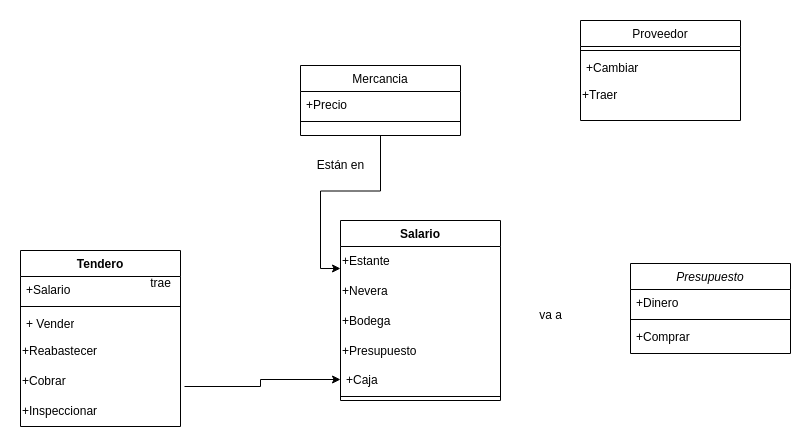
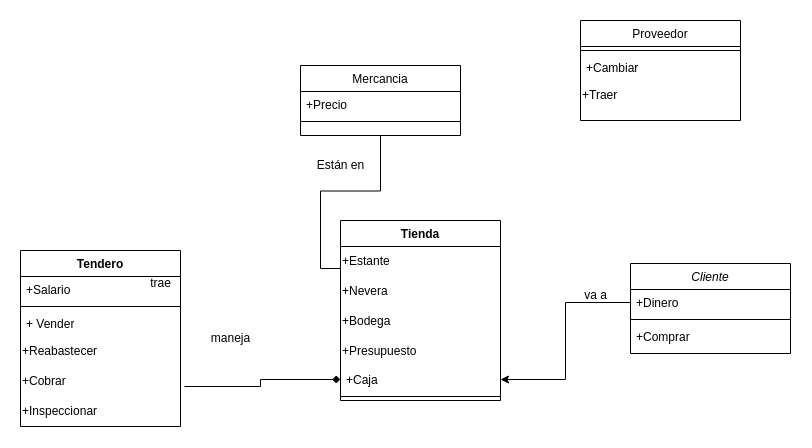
- <mxCell id="10" value="&lt;font style=&quot;vertical-align: inherit;&quot;&gt;&lt;font style=&quot;vertical-align: inherit;&quot;&gt;Salario&lt;/font&gt;&lt;/font&gt;" style="swimlane;fontStyle=1;align=center;verticalAlign=top;childLayout=stackLayout;horizontal=1;startSize=26;horizontalStack=0;resizeParent=1;resizeParentMax=0;resizeLast=0;collapsible=1;marginBottom=0;whiteSpace=wrap;html=1;" vertex="1" parent="1"><mxGeometry x="340" y="220" width="160" height="180" as="geometry" /></mxCell>
+ <mxCell id="10" value="&lt;font style=&quot;vertical-align: inherit;&quot;&gt;&lt;font style=&quot;vertical-align: inherit;&quot;&gt;Tienda&lt;/font&gt;&lt;/font&gt;" style="swimlane;fontStyle=1;align=center;verticalAlign=top;childLayout=stackLayout;horizontal=1;startSize=26;horizontalStack=0;resizeParent=1;resizeParentMax=0;resizeLast=0;collapsible=1;marginBottom=0;whiteSpace=wrap;html=1;" vertex="1" parent="1"><mxGeometry x="340" y="220" width="160" height="180" as="geometry" /></mxCell>
- <mxCell id="24" value="" style="edgeStyle=orthogonalEdgeStyle;rounded=0;orthogonalLoop=1;jettySize=auto;html=1;entryX=0;entryY=0.733;entryDx=0;entryDy=0;entryPerimeter=0;" edge="1" parent="1" source="25" target="11"><mxGeometry relative="1" as="geometry" /></mxCell>
+ <mxCell id="24" value="" style="edgeStyle=orthogonalEdgeStyle;rounded=0;orthogonalLoop=1;jettySize=auto;html=1;entryX=0;entryY=0.733;entryDx=0;entryDy=0;entryPerimeter=0;endArrow=none;" edge="1" parent="1" source="25" target="11"><mxGeometry relative="1" as="geometry" /></mxCell>
- <mxCell id="2" value="Presupuesto" style="swimlane;fontStyle=2;align=center;verticalAlign=top;childLayout=stackLayout;horizontal=1;startSize=26;horizontalStack=0;resizeParent=1;resizeLast=0;collapsible=1;marginBottom=0;rounded=0;shadow=0;strokeWidth=1;" vertex="1" parent="1"><mxGeometry x="630" y="263" width="160" height="90" as="geometry"><mxRectangle x="230" y="140" width="160" height="26" as="alternateBounds" /></mxGeometry></mxCell>
+ <mxCell id="2" value="Cliente" style="swimlane;fontStyle=2;align=center;verticalAlign=top;childLayout=stackLayout;horizontal=1;startSize=26;horizontalStack=0;resizeParent=1;resizeLast=0;collapsible=1;marginBottom=0;rounded=0;shadow=0;strokeWidth=1;" vertex="1" parent="1"><mxGeometry x="630" y="263" width="160" height="90" as="geometry"><mxRectangle x="230" y="140" width="160" height="26" as="alternateBounds" /></mxGeometry></mxCell>
- <mxCell id="28" value="va a" style="text;html=1;align=center;verticalAlign=middle;resizable=0;points=[];autosize=1;strokeColor=none;fillColor=none;" vertex="1" parent="1"><mxGeometry x="525" y="300" width="50" height="30" as="geometry" /></mxCell>
+ <mxCell id="28" value="va a" style="text;html=1;align=center;verticalAlign=middle;resizable=0;points=[];autosize=1;strokeColor=none;fillColor=none;" vertex="1" parent="1"><mxGeometry x="570" y="280" width="50" height="30" as="geometry" /></mxCell>
+ <mxCell id="30" value="maneja" style="text;html=1;align=center;verticalAlign=middle;resizable=0;points=[];autosize=1;strokeColor=none;fillColor=none;" vertex="1" parent="1"><mxGeometry x="200" y="323" width="60" height="30" as="geometry" /></mxCell>
+ <mxCell id="31" style="edgeStyle=orthogonalEdgeStyle;rounded=0;orthogonalLoop=1;jettySize=auto;html=1;" edge="1" parent="1" source="3" target="15"><mxGeometry relative="1" as="geometry" /></mxCell>
- <mxCell id="32" style="edgeStyle=orthogonalEdgeStyle;rounded=0;orthogonalLoop=1;jettySize=auto;html=1;exitX=1.025;exitY=0.667;exitDx=0;exitDy=0;exitPerimeter=0;" edge="1" parent="1" source="22" target="15"><mxGeometry relative="1" as="geometry" /></mxCell>
+ <mxCell id="32" style="edgeStyle=orthogonalEdgeStyle;rounded=0;orthogonalLoop=1;jettySize=auto;html=1;exitX=1.025;exitY=0.667;exitDx=0;exitDy=0;exitPerimeter=0;endArrow=diamond;" edge="1" parent="1" source="22" target="15"><mxGeometry relative="1" as="geometry" /></mxCell>
